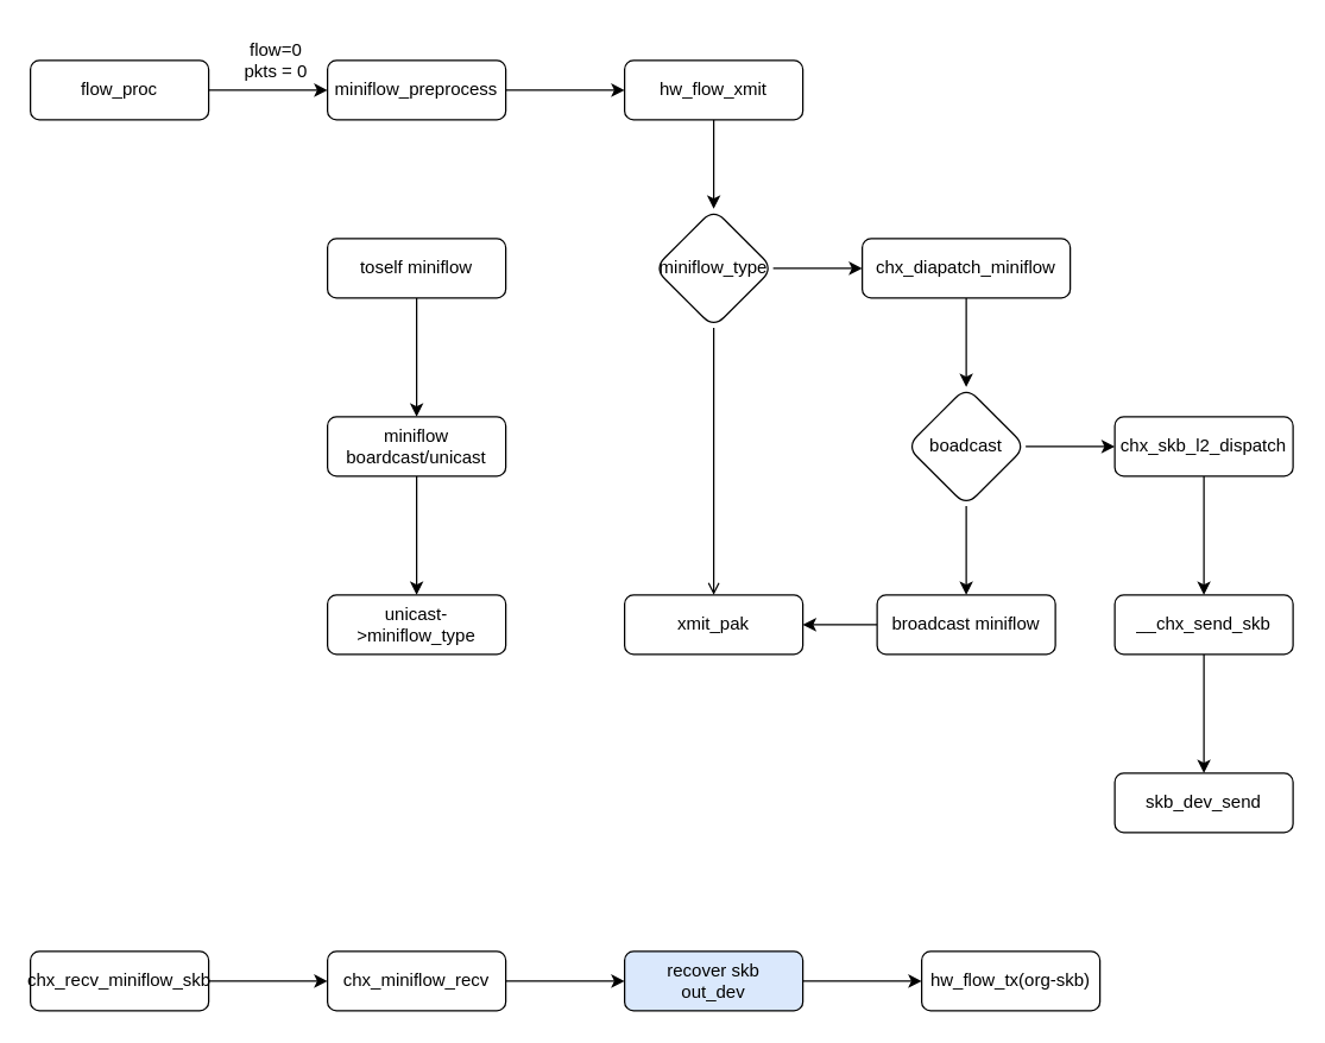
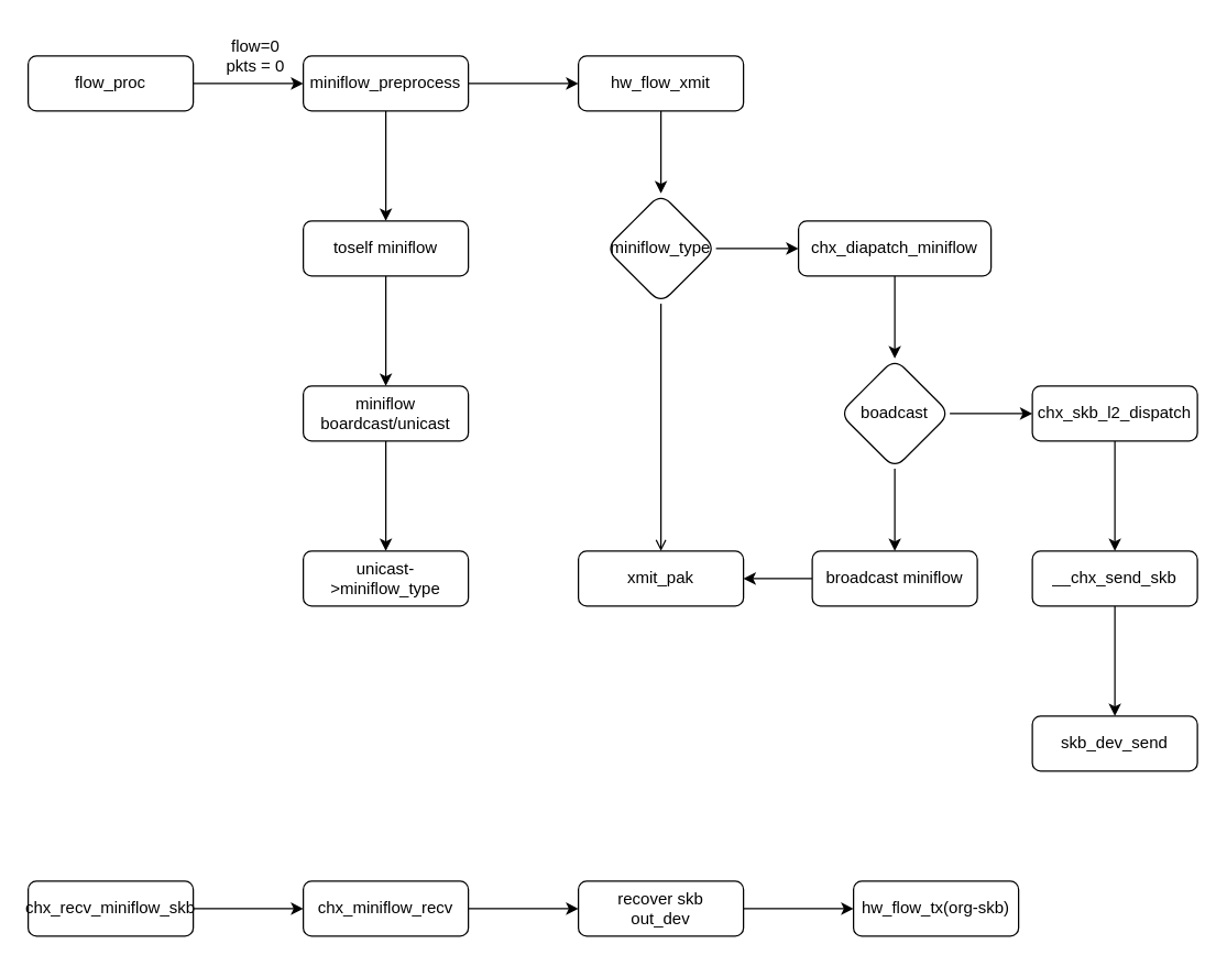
+ <mxCell id="4" value="" style="edgeStyle=orthogonalEdgeStyle;rounded=0;orthogonalLoop=1;jettySize=auto;html=1;" edge="1" parent="1" source="6" target="9"><mxGeometry relative="1" as="geometry" /></mxCell>
- <mxCell id="36" value="recover skb&lt;br&gt;out_dev" style="rounded=1;whiteSpace=wrap;html=1;fillColor=#dae8fc;" vertex="1" parent="1"><mxGeometry x="420" y="640" width="120" height="40" as="geometry" /></mxCell>
+ <mxCell id="36" value="recover skb&lt;br&gt;out_dev" style="rounded=1;whiteSpace=wrap;html=1;" vertex="1" parent="1"><mxGeometry x="420" y="640" width="120" height="40" as="geometry" /></mxCell>
